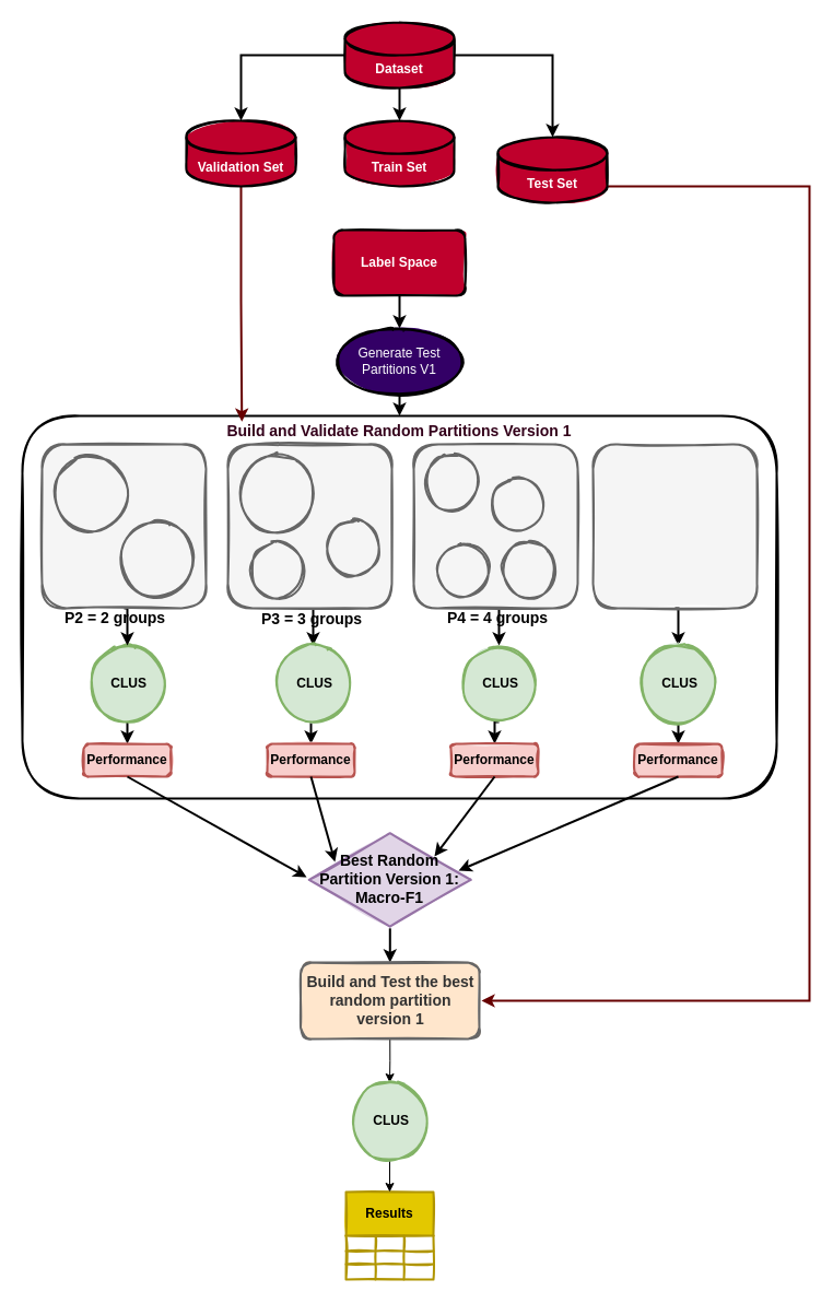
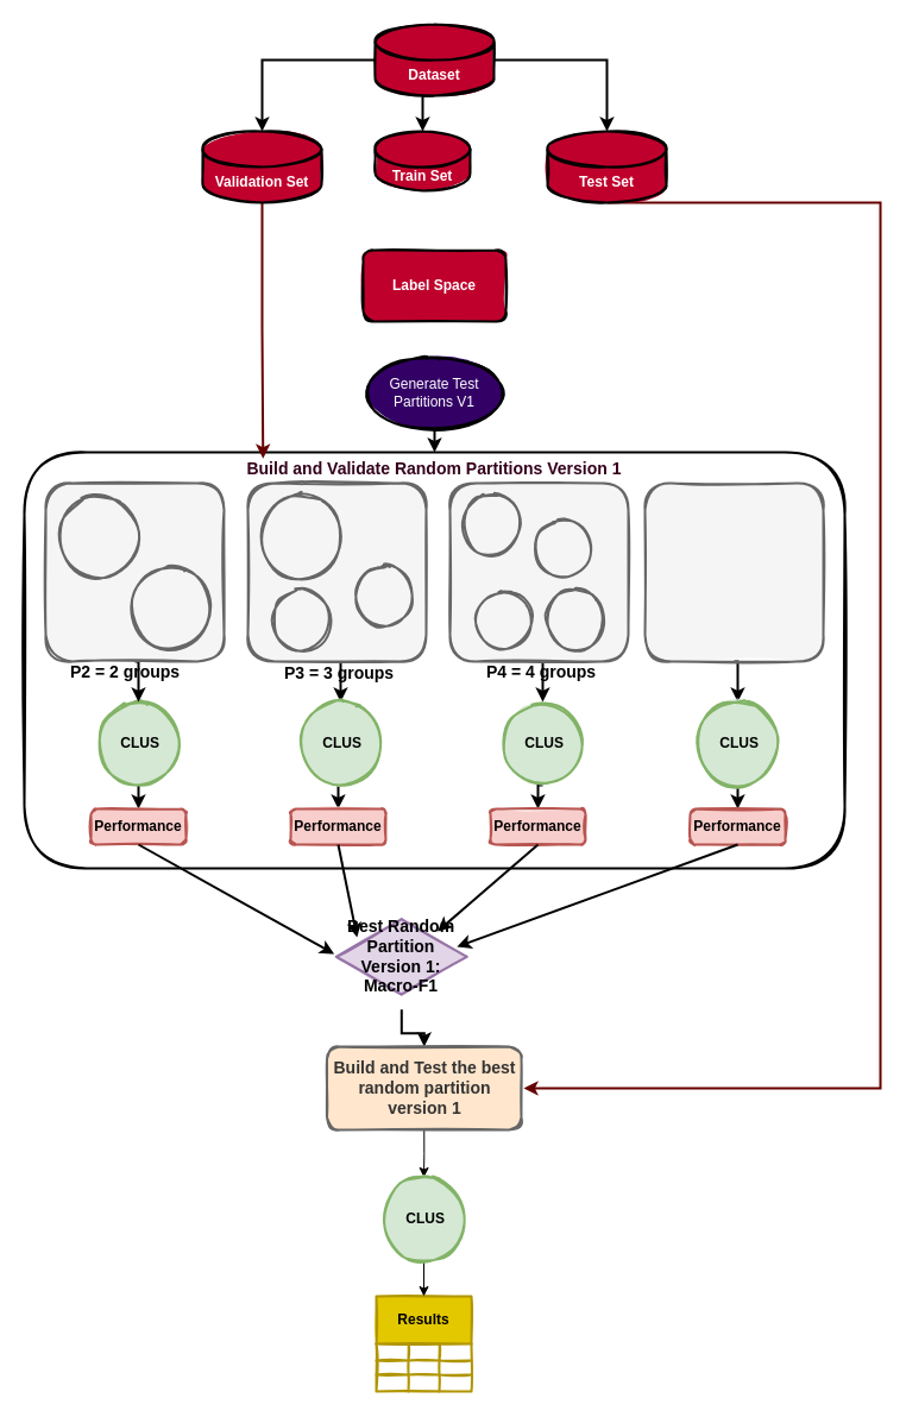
- <mxCell id="7" value="Train Set" style="shape=cylinder3;whiteSpace=wrap;html=1;boundedLbl=1;backgroundOutline=1;size=15;strokeColor=#000000;fillColor=#BF002C;strokeWidth=2;sketch=1;fillWeight=2;hachureGap=8;fillStyle=solid;fontStyle=1;fontColor=#FFFFFF;" parent="1" vertex="1"><mxGeometry x="315" y="110" width="100" height="60" as="geometry" /></mxCell>
+ <mxCell id="7" value="Train Set" style="shape=cylinder3;whiteSpace=wrap;html=1;boundedLbl=1;backgroundOutline=1;size=15;strokeColor=#000000;fillColor=#BF002C;strokeWidth=2;sketch=1;fillWeight=2;hachureGap=8;fillStyle=solid;fontStyle=1;fontColor=#FFFFFF;" parent="1" vertex="1"><mxGeometry x="315" y="110" width="80" height="50" as="geometry" /></mxCell>
- <mxCell id="24" value="Test Set" style="shape=cylinder3;whiteSpace=wrap;html=1;boundedLbl=1;backgroundOutline=1;size=15;strokeColor=#000000;fillColor=#BF002C;strokeWidth=2;sketch=1;fillWeight=2;hachureGap=8;fillStyle=solid;fontStyle=1;fontColor=#FFFFFF;" parent="1" vertex="1"><mxGeometry x="455" y="125" width="100" height="60" as="geometry" /></mxCell>
+ <mxCell id="24" value="Test Set" style="shape=cylinder3;whiteSpace=wrap;html=1;boundedLbl=1;backgroundOutline=1;size=15;strokeColor=#000000;fillColor=#BF002C;strokeWidth=2;sketch=1;fillWeight=2;hachureGap=8;fillStyle=solid;fontStyle=1;fontColor=#FFFFFF;" parent="1" vertex="1"><mxGeometry x="460" y="110" width="100" height="60" as="geometry" /></mxCell>
- <mxCell id="27" style="edgeStyle=orthogonalEdgeStyle;rounded=0;orthogonalLoop=1;jettySize=auto;html=1;exitX=0.5;exitY=1;exitDx=0;exitDy=0;entryX=0.5;entryY=0;entryDx=0;entryDy=0;fontColor=#FFFFFF;strokeWidth=2;" parent="1" source="28" target="47" edge="1"><mxGeometry relative="1" as="geometry" /></mxCell>
- <mxCell id="59" value="Best Random Partition Version 1: Macro-F1" style="html=1;whiteSpace=wrap;aspect=fixed;shape=isoRectangle;fontSize=14;rounded=1;fontStyle=1;strokeWidth=2;sketch=1;fillWeight=4;hachureGap=8;hachureAngle=45;fillStyle=solid;fillColor=#e1d5e7;strokeColor=#9673a6;" parent="1" vertex="1"><mxGeometry x="282.25" y="760" width="148" height="88.8" as="geometry" /></mxCell>
+ <mxCell id="59" value="Best Random Partition Version 1: Macro-F1" style="html=1;whiteSpace=wrap;aspect=fixed;shape=isoRectangle;fontSize=14;rounded=1;fontStyle=1;strokeWidth=2;sketch=1;fillWeight=4;hachureGap=8;hachureAngle=45;fillStyle=solid;fillColor=#e1d5e7;strokeColor=#9673a6;" parent="1" vertex="1"><mxGeometry x="282.25" y="760" width="110" height="88.8" as="geometry" /></mxCell>
